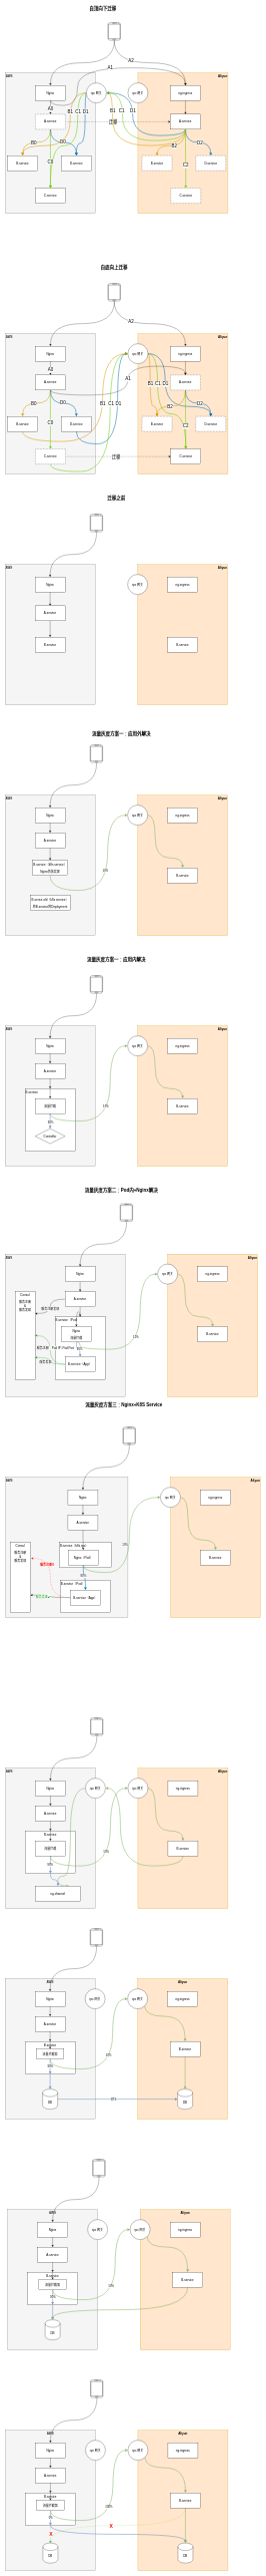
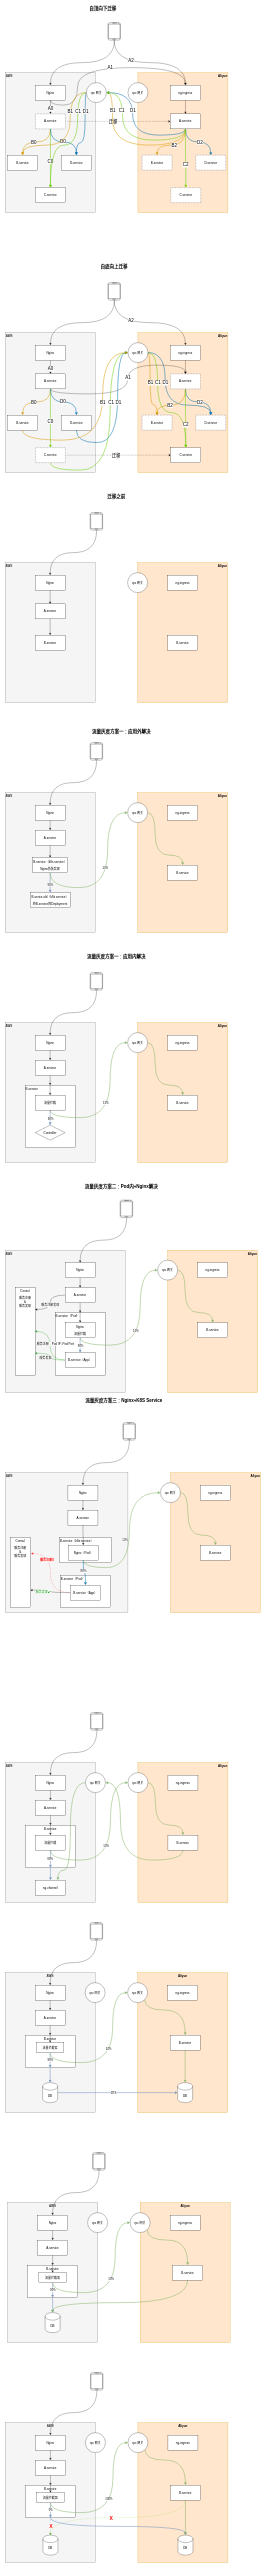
+ <mxCell id="84" style="edgeStyle=orthogonalEdgeStyle;curved=1;rounded=0;orthogonalLoop=1;jettySize=auto;html=1;entryX=0.5;entryY=0;entryDx=0;entryDy=0;strokeWidth=2;fillColor=#dae8fc;strokeColor=#6c8ebf;" edge="1" parent="1" source="88" target="89"><mxGeometry relative="1" as="geometry" /></mxCell>
+ <mxCell id="85" value="90%" style="edgeLabel;html=1;align=center;verticalAlign=middle;resizable=0;points=[];" vertex="1" connectable="0" parent="84"><mxGeometry x="0.175" relative="1" as="geometry"><mxPoint as="offset" /></mxGeometry></mxCell>
- <mxCell id="273" value="Nginx&lt;br&gt;&lt;br&gt;流量拦截" style="rounded=0;whiteSpace=wrap;html=1;strokeColor=#000000;" vertex="1" parent="1"><mxGeometry x="245" y="5290" width="120" height="60" as="geometry" /></mxCell>
+ <mxCell id="273" value="Nginx&lt;br&gt;&lt;br&gt;流量拦截" style="rounded=0;whiteSpace=wrap;html=1;strokeColor=#000000;" vertex="1" parent="1"><mxGeometry x="260" y="5290" width="120" height="60" as="geometry" /></mxCell>
- <mxCell id="298" value="B-service（k8s rpc）" style="rounded=0;whiteSpace=wrap;html=1;strokeColor=#000000;fontSize=12;fontColor=#000000;verticalAlign=top;align=left;" vertex="1" parent="1"><mxGeometry x="237.81" y="6150" width="206.87" height="100" as="geometry" /></mxCell>
+ <mxCell id="298" value="B-service（k8s service）" style="rounded=0;whiteSpace=wrap;html=1;strokeColor=#000000;fontSize=12;fontColor=#000000;verticalAlign=top;align=left;" vertex="1" parent="1"><mxGeometry x="237.81" y="6150" width="206.87" height="100" as="geometry" /></mxCell>
- <mxCell id="46" value="ng-channel" style="rounded=0;whiteSpace=wrap;html=1;strokeColor=#000000;" vertex="1" parent="1"><mxGeometry x="141.25" y="7520" width="180" height="60" as="geometry" /></mxCell>
+ <mxCell id="46" value="ng-channel" style="rounded=0;whiteSpace=wrap;html=1;strokeColor=#000000;" vertex="1" parent="1"><mxGeometry x="141.25" y="7520" width="120" height="60" as="geometry" /></mxCell>
